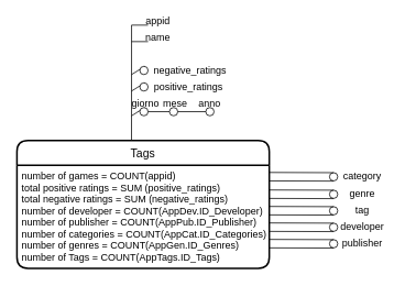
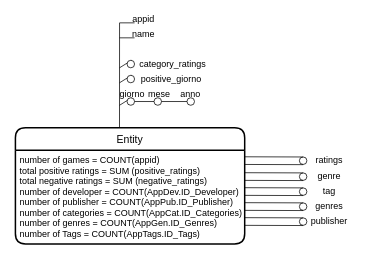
- <mxCell id="9" value="negative_ratings" style="text;html=1;strokeColor=none;fillColor=none;align=center;verticalAlign=middle;whiteSpace=wrap;rounded=0;" parent="1" vertex="1"><mxGeometry x="177.5" y="80" width="104" height="10" as="geometry" /></mxCell>
+ <mxCell id="9" value="category_ratings" style="text;html=1;strokeColor=none;fillColor=none;align=center;verticalAlign=middle;whiteSpace=wrap;rounded=0;" parent="1" vertex="1"><mxGeometry x="177.5" y="80" width="104" height="10" as="geometry" /></mxCell>
- <mxCell id="8" value="positive_ratings" style="text;html=1;strokeColor=none;fillColor=none;align=center;verticalAlign=middle;whiteSpace=wrap;rounded=0;" parent="1" vertex="1"><mxGeometry x="197.5" y="100" width="60" height="10" as="geometry" /></mxCell>
+ <mxCell id="8" value="positive_giorno" style="text;html=1;strokeColor=none;fillColor=none;align=center;verticalAlign=middle;whiteSpace=wrap;rounded=0;" parent="1" vertex="1"><mxGeometry x="197.5" y="100" width="60" height="10" as="geometry" /></mxCell>
- <mxCell id="17" value="Tags" style="swimlane;childLayout=stackLayout;horizontal=1;startSize=30;horizontalStack=0;rounded=1;fontSize=14;fontStyle=0;strokeWidth=2;resizeParent=0;resizeLast=1;shadow=0;dashed=0;align=center;fontColor=#000000;fillColor=none;gradientColor=#ffffff;" vertex="1" parent="1"><mxGeometry x="20" y="170" width="306" height="155" as="geometry" /></mxCell>
+ <mxCell id="17" value="Entity" style="swimlane;childLayout=stackLayout;horizontal=1;startSize=30;horizontalStack=0;rounded=1;fontSize=14;fontStyle=0;strokeWidth=2;resizeParent=0;resizeLast=1;shadow=0;dashed=0;align=center;fontColor=#000000;fillColor=none;gradientColor=#ffffff;" vertex="1" parent="1"><mxGeometry x="20" y="170" width="306" height="155" as="geometry" /></mxCell>
- <mxCell id="34" value="category" style="text;html=1;strokeColor=none;fillColor=none;align=center;verticalAlign=middle;whiteSpace=wrap;rounded=0;" vertex="1" parent="1"><mxGeometry x="409" y="209" width="60" height="10" as="geometry" /></mxCell>
+ <mxCell id="34" value="ratings" style="text;html=1;strokeColor=none;fillColor=none;align=center;verticalAlign=middle;whiteSpace=wrap;rounded=0;" vertex="1" parent="1"><mxGeometry x="409" y="209" width="60" height="10" as="geometry" /></mxCell>
- <mxCell id="37" value="developer" style="text;html=1;strokeColor=none;fillColor=none;align=center;verticalAlign=middle;whiteSpace=wrap;rounded=0;" vertex="1" parent="1"><mxGeometry x="409" y="270.25" width="60" height="10" as="geometry" /></mxCell>
+ <mxCell id="37" value="genres" style="text;html=1;strokeColor=none;fillColor=none;align=center;verticalAlign=middle;whiteSpace=wrap;rounded=0;" vertex="1" parent="1"><mxGeometry x="409" y="270.25" width="60" height="10" as="geometry" /></mxCell>
